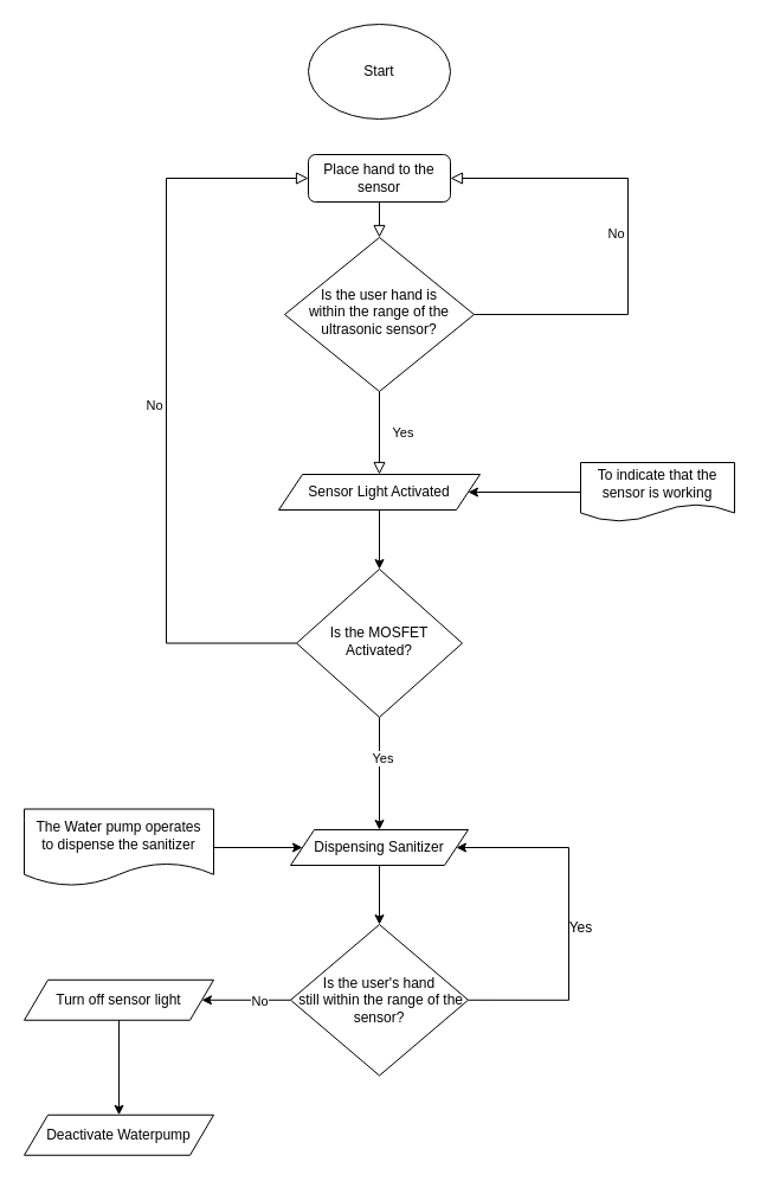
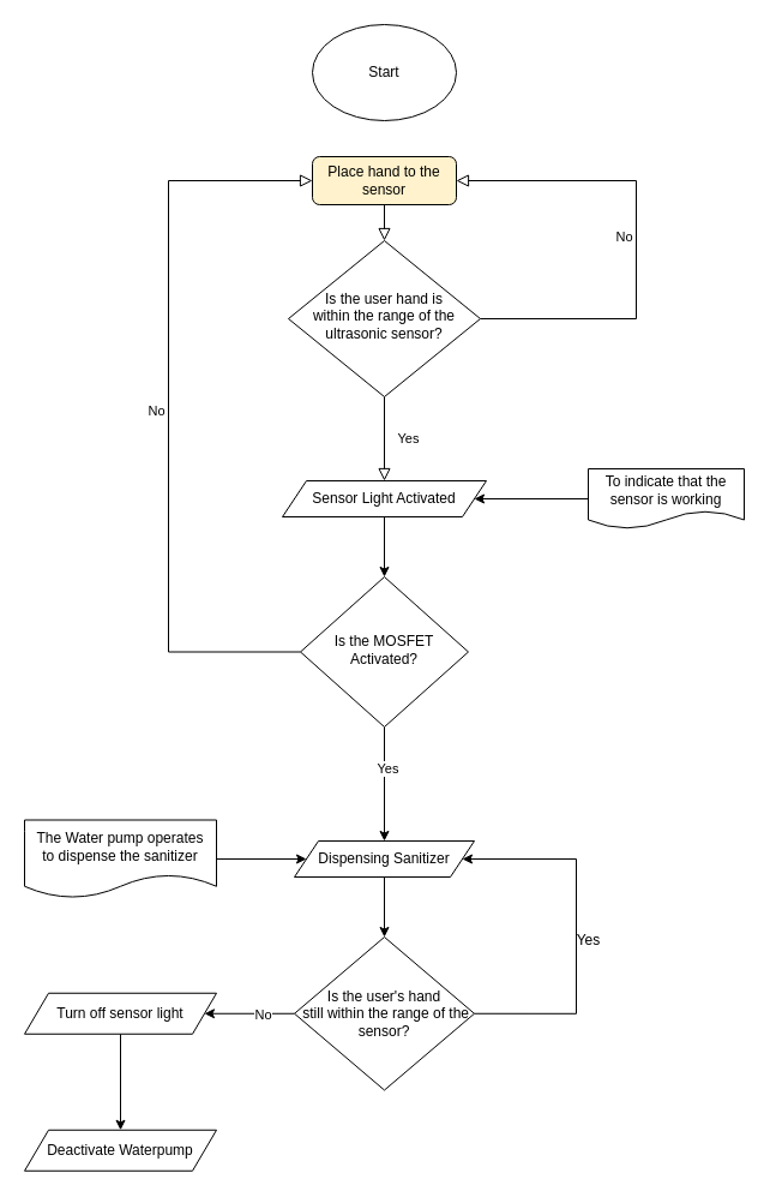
- <mxCell id="3" value="Place hand to the sensor" style="rounded=1;whiteSpace=wrap;html=1;fontSize=12;glass=0;strokeWidth=1;shadow=0;" parent="1" vertex="1"><mxGeometry x="260" y="130" width="120" height="40" as="geometry" /></mxCell>
+ <mxCell id="3" value="Place hand to the sensor" style="rounded=1;whiteSpace=wrap;html=1;fontSize=12;glass=0;strokeWidth=1;shadow=0;fillColor=#fff2cc;" parent="1" vertex="1"><mxGeometry x="260" y="130" width="120" height="40" as="geometry" /></mxCell>
